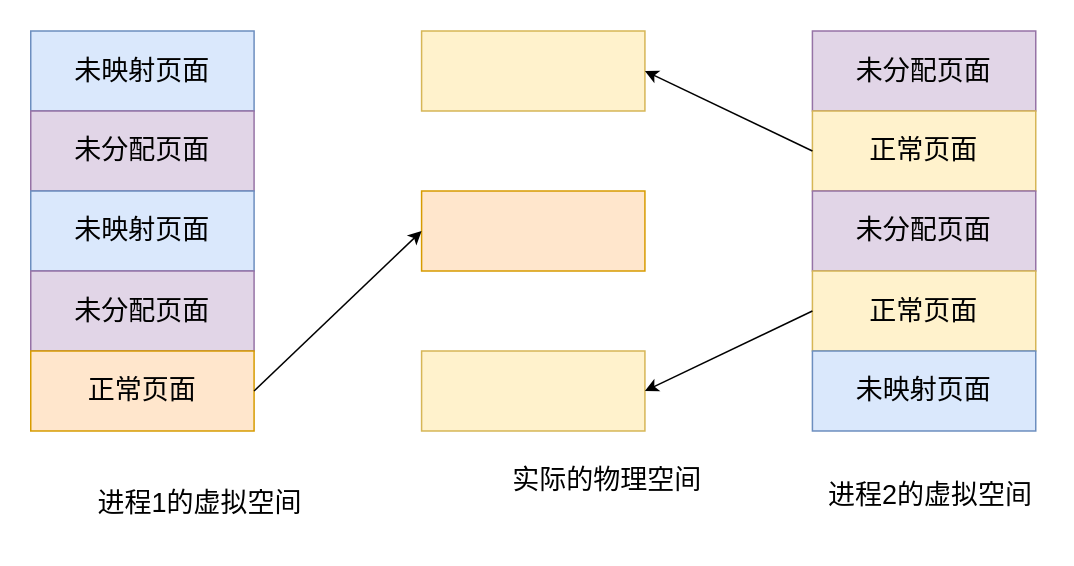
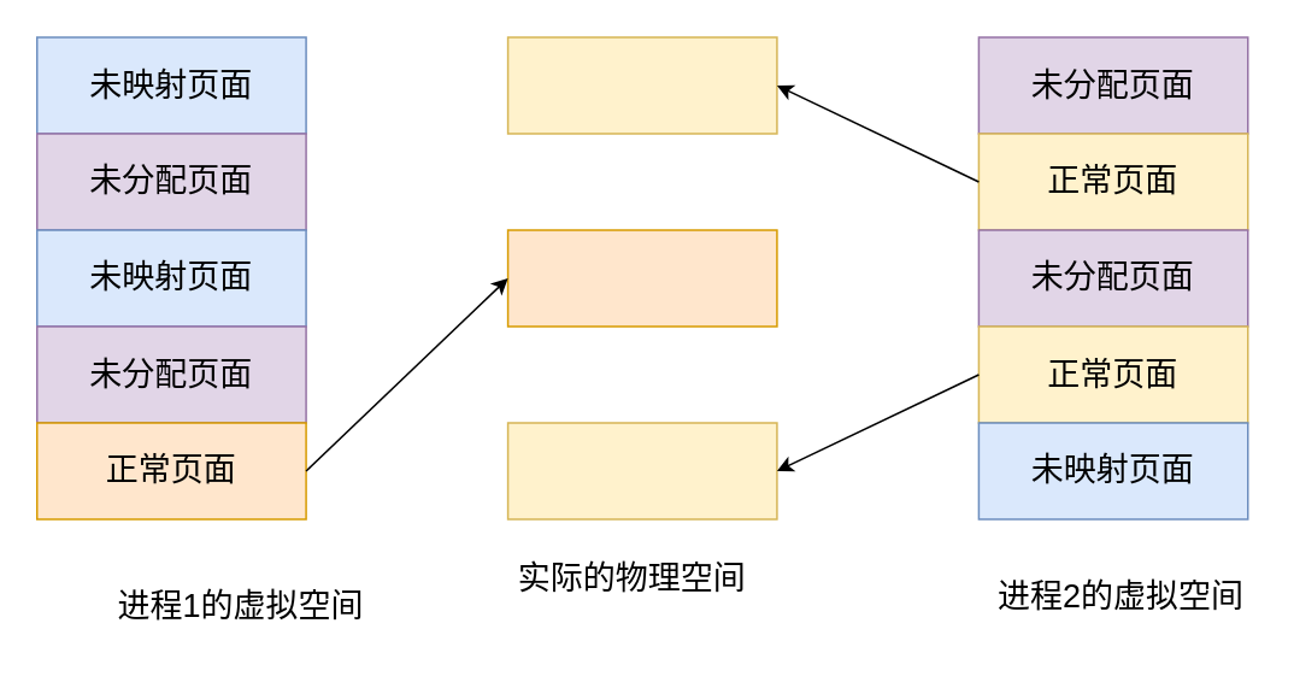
- <mxCell id="17" value="实际的物理空间" style="text;html=1;strokeColor=none;fillColor=none;align=center;verticalAlign=middle;whiteSpace=wrap;rounded=0;fontSize=18;" vertex="1" parent="1"><mxGeometry x="335.56" y="300" width="137.04" height="40" as="geometry" /></mxCell>
+ <mxCell id="17" value="实际的物理空间" style="text;html=1;strokeColor=none;fillColor=none;align=center;verticalAlign=middle;whiteSpace=wrap;rounded=0;fontSize=18;" vertex="1" parent="1"><mxGeometry x="280.56" y="300" width="137.04" height="40" as="geometry" /></mxCell>
